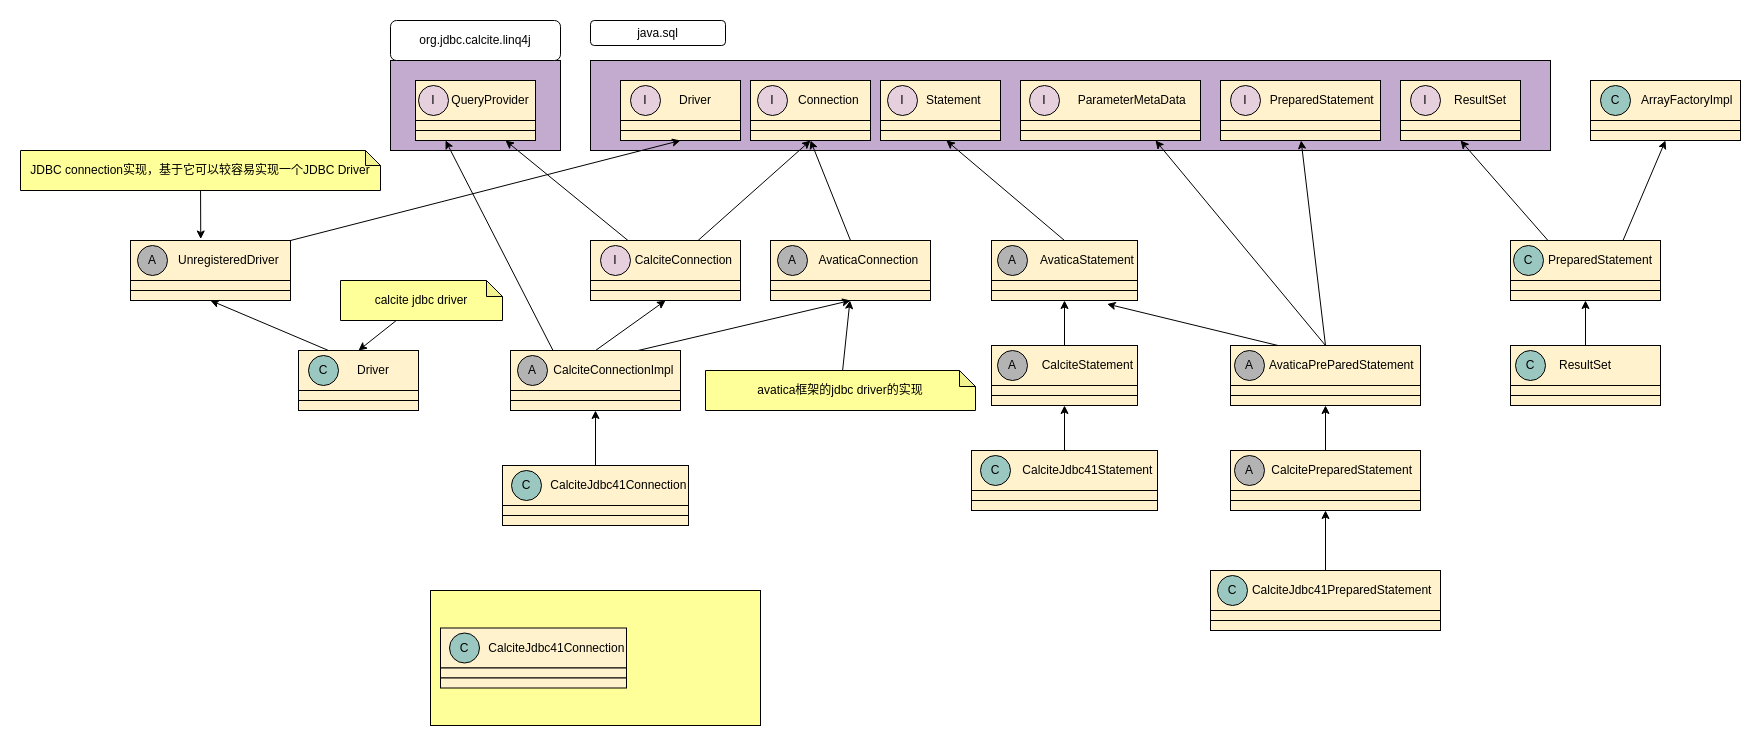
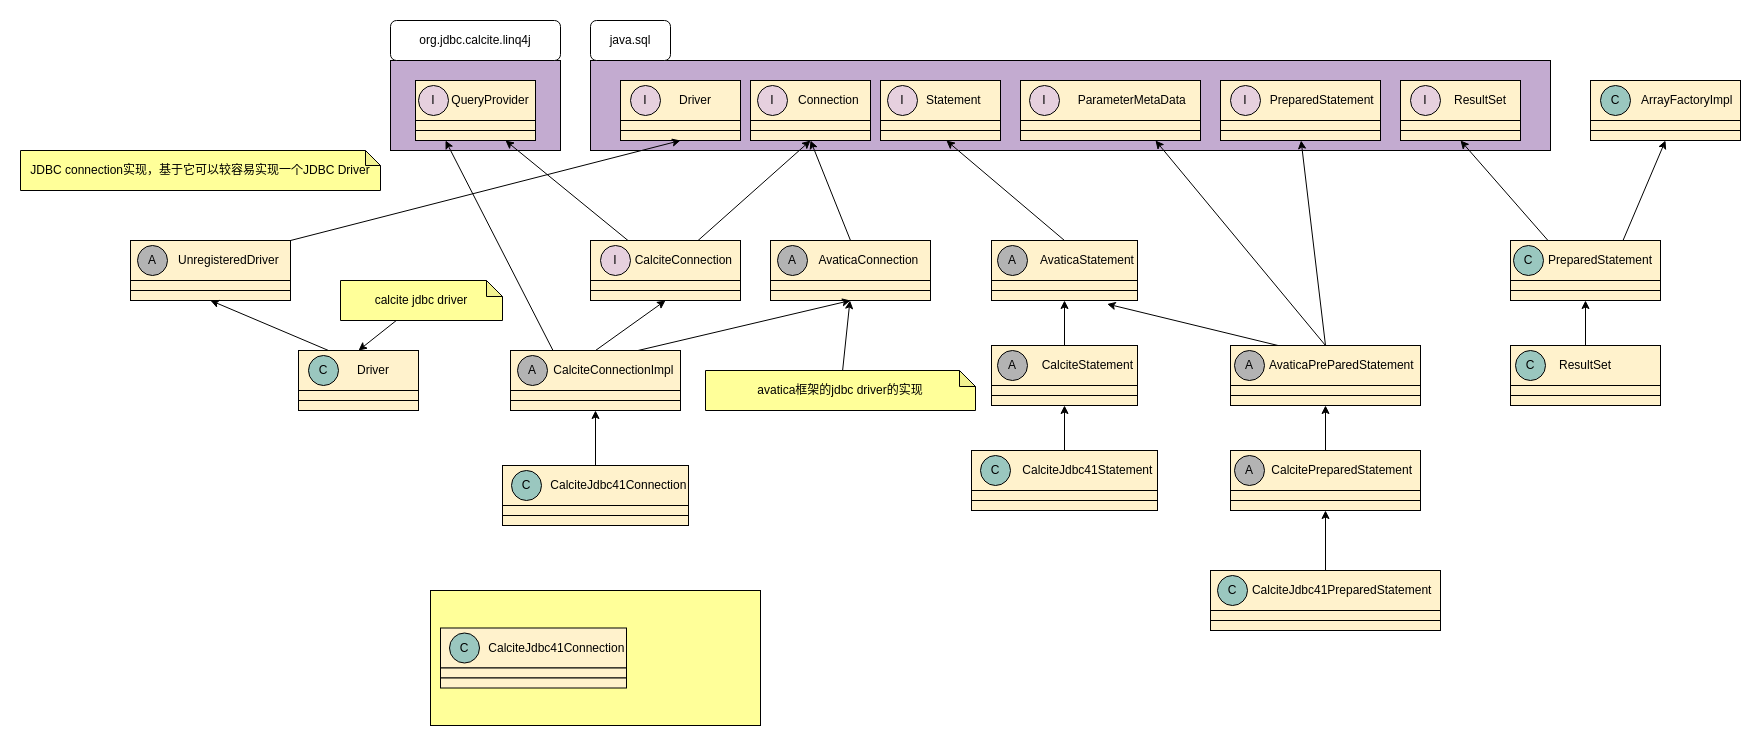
- <mxCell id="4" value="java.sql" style="rounded=1;whiteSpace=wrap;html=1;" parent="1" vertex="1"><mxGeometry x="590" y="20" width="135" height="25" as="geometry" /></mxCell>
+ <mxCell id="4" value="java.sql" style="rounded=1;whiteSpace=wrap;html=1;" parent="1" vertex="1"><mxGeometry x="590" y="20" width="80" height="40" as="geometry" /></mxCell>
- <mxCell id="118" value="" style="edgeStyle=none;rounded=0;orthogonalLoop=1;jettySize=auto;html=1;fillColor=#FFF2CC;elbow=vertical;entryX=0.439;entryY=-0.037;entryDx=0;entryDy=0;entryPerimeter=0;" parent="1" source="119" target="95" edge="1"><mxGeometry relative="1" as="geometry" /></mxCell>
